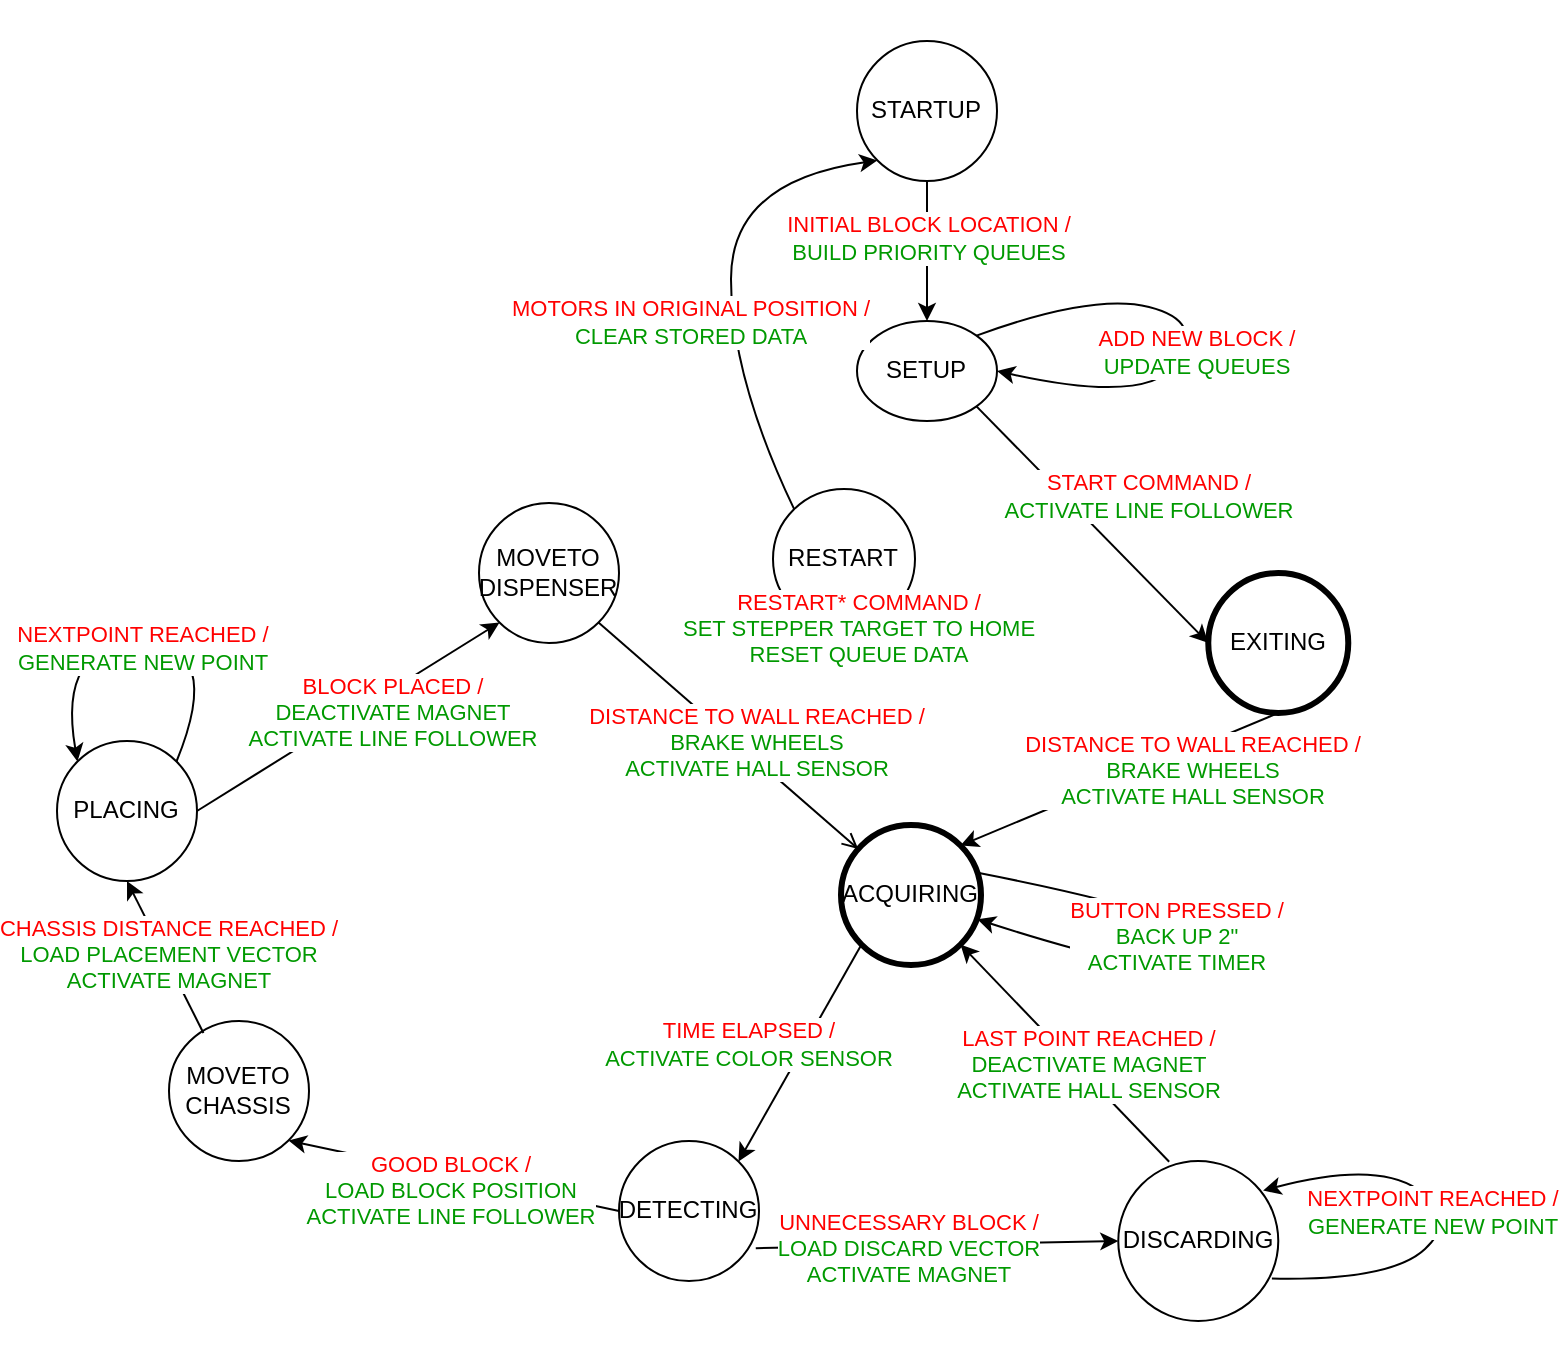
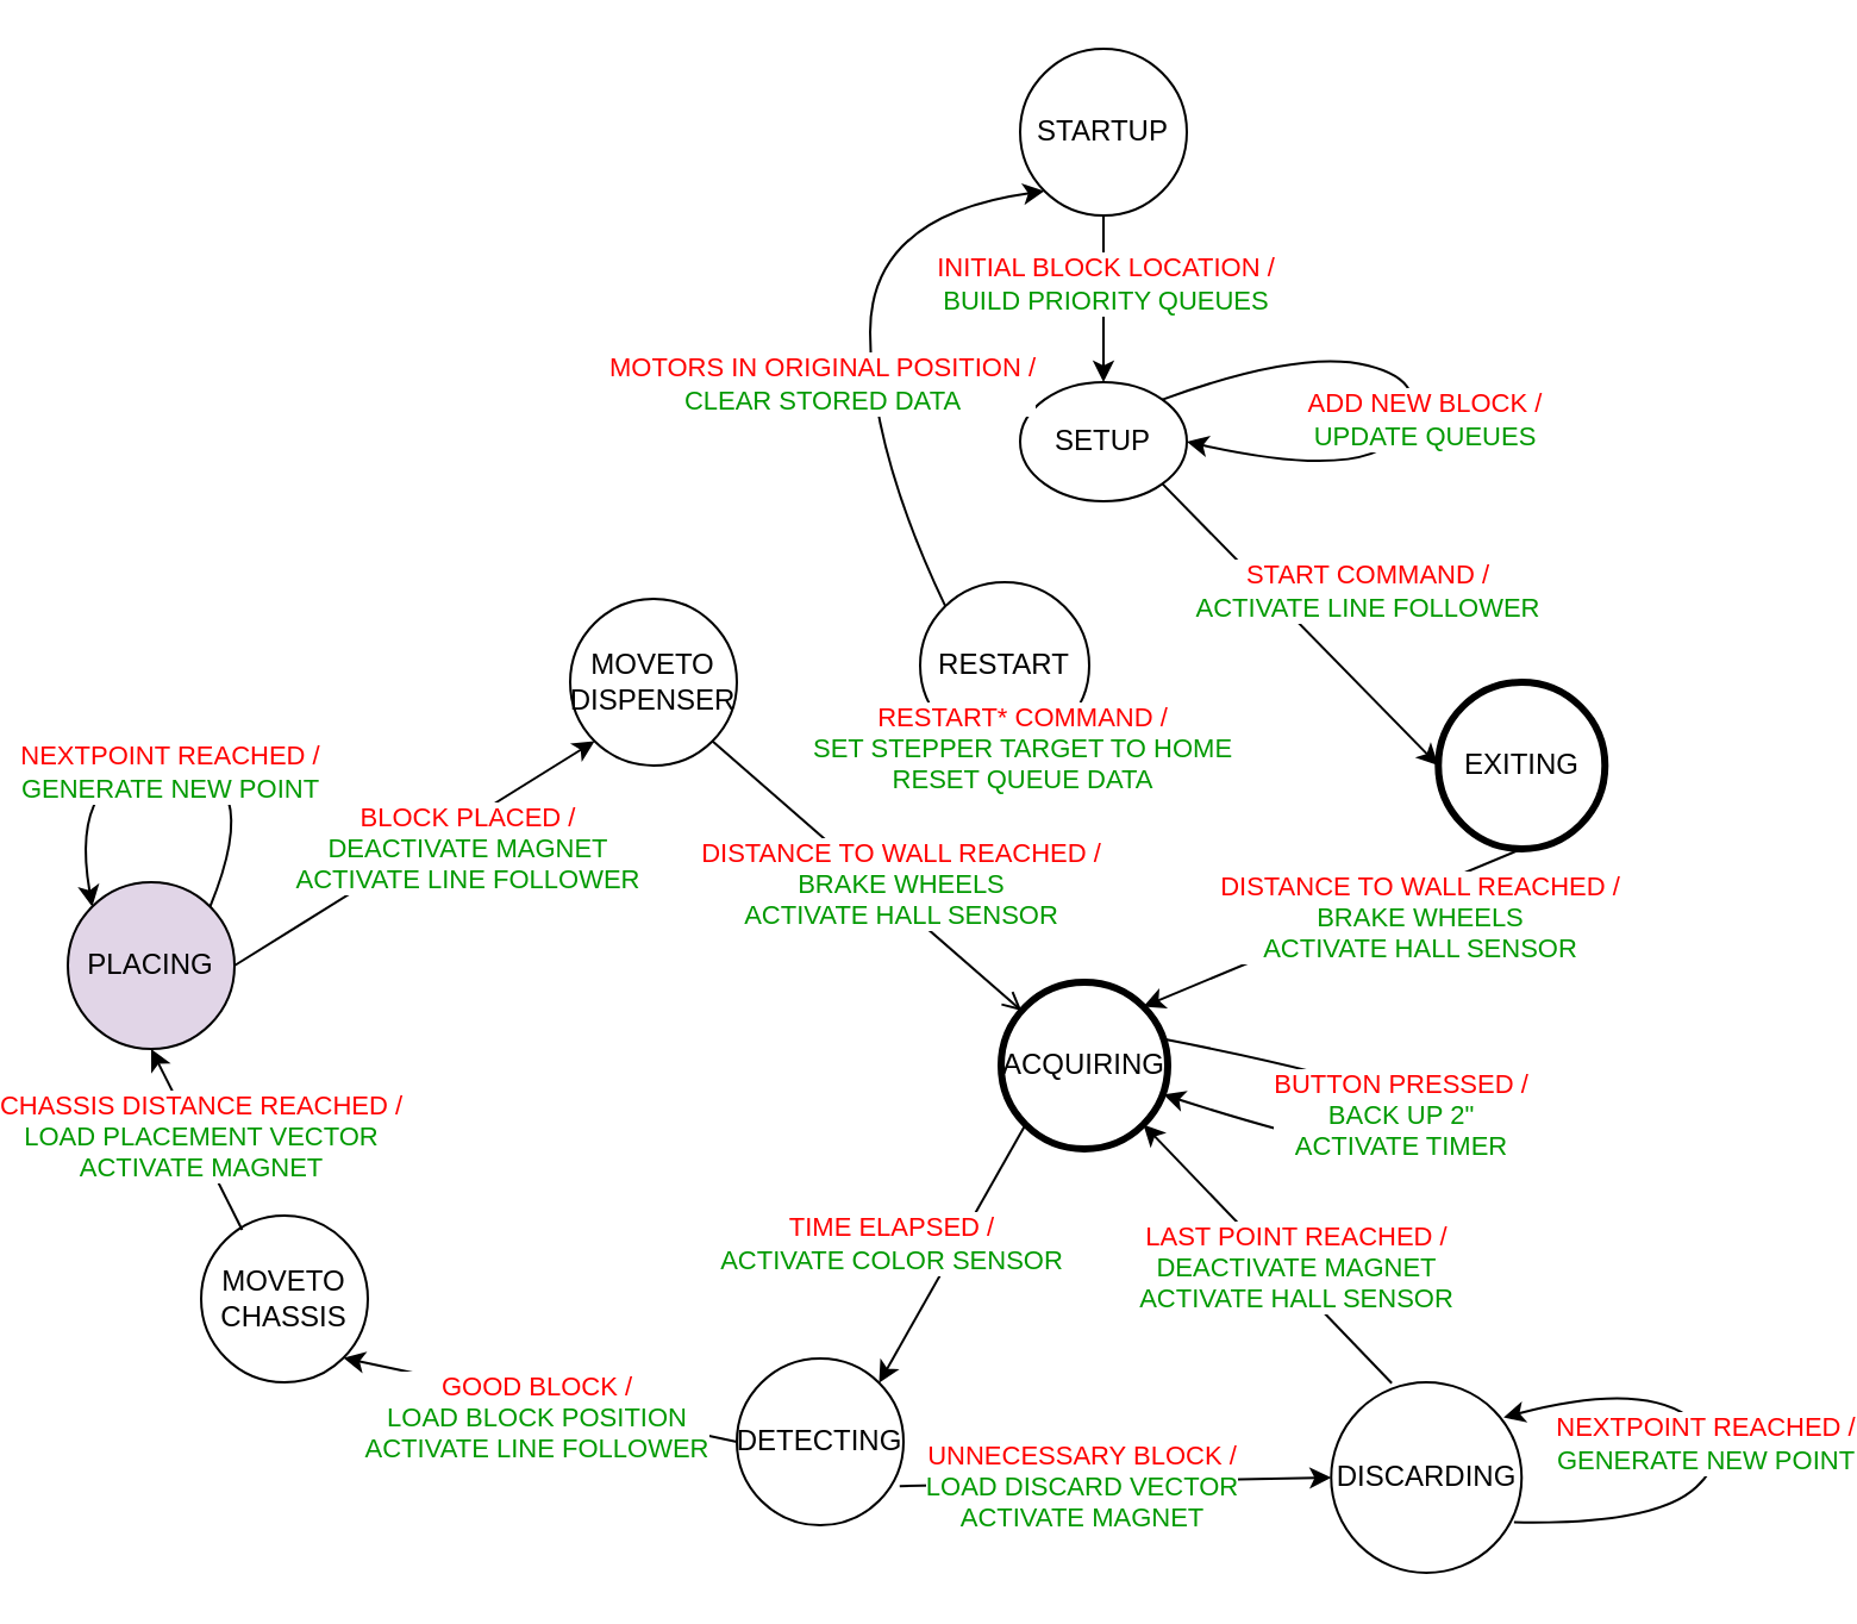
- <mxCell id="30" value="PLACING" style="ellipse;whiteSpace=wrap;html=1;" vertex="1" parent="1"><mxGeometry x="20" y="370" width="70" height="70" as="geometry" /></mxCell>
+ <mxCell id="30" value="PLACING" style="ellipse;whiteSpace=wrap;html=1;fillColor=#e1d5e7;" vertex="1" parent="1"><mxGeometry x="20" y="370" width="70" height="70" as="geometry" /></mxCell>
